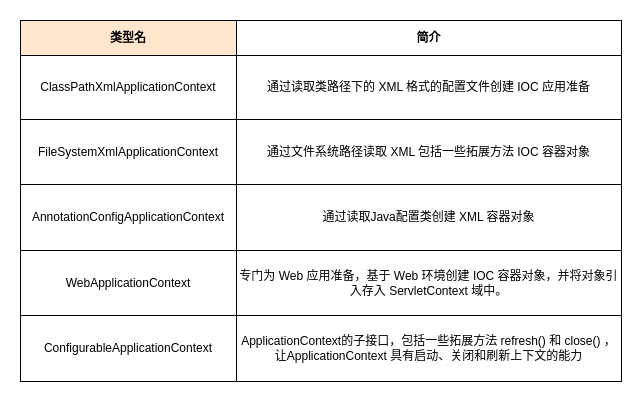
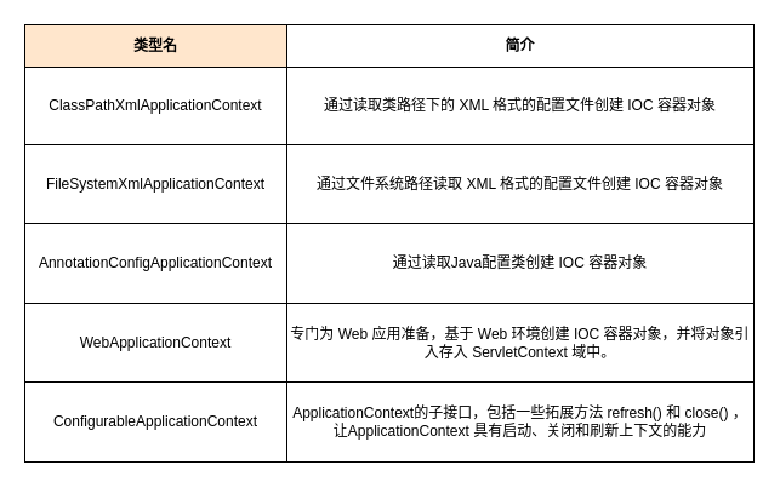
- <mxCell id="8" value="通过读取类路径下的 XML 格式的配置文件创建 IOC 应用准备" style="connectable=0;recursiveResize=0;strokeColor=inherit;fillColor=none;align=center;whiteSpace=wrap;html=1;" vertex="1" parent="6"><mxGeometry x="216" width="385" height="64" as="geometry"><mxRectangle width="385" height="64" as="alternateBounds" /></mxGeometry></mxCell>
+ <mxCell id="8" value="通过读取类路径下的 XML 格式的配置文件创建 IOC 容器对象" style="connectable=0;recursiveResize=0;strokeColor=inherit;fillColor=none;align=center;whiteSpace=wrap;html=1;" vertex="1" parent="6"><mxGeometry x="216" width="385" height="64" as="geometry"><mxRectangle width="385" height="64" as="alternateBounds" /></mxGeometry></mxCell>
- <mxCell id="11" value="通过文件系统路径读取 XML 包括一些拓展方法 IOC 容器对象" style="connectable=0;recursiveResize=0;strokeColor=inherit;fillColor=none;align=center;whiteSpace=wrap;html=1;" vertex="1" parent="9"><mxGeometry x="216" width="385" height="65" as="geometry"><mxRectangle width="385" height="65" as="alternateBounds" /></mxGeometry></mxCell>
+ <mxCell id="11" value="通过文件系统路径读取 XML 格式的配置文件创建 IOC 容器对象" style="connectable=0;recursiveResize=0;strokeColor=inherit;fillColor=none;align=center;whiteSpace=wrap;html=1;" vertex="1" parent="9"><mxGeometry x="216" width="385" height="65" as="geometry"><mxRectangle width="385" height="65" as="alternateBounds" /></mxGeometry></mxCell>
- <mxCell id="14" value="通过读取Java配置类创建 XML 容器对象" style="connectable=0;recursiveResize=0;strokeColor=inherit;fillColor=none;align=center;whiteSpace=wrap;html=1;" vertex="1" parent="12"><mxGeometry x="216" width="385" height="66" as="geometry"><mxRectangle width="385" height="66" as="alternateBounds" /></mxGeometry></mxCell>
+ <mxCell id="14" value="通过读取Java配置类创建 IOC 容器对象" style="connectable=0;recursiveResize=0;strokeColor=inherit;fillColor=none;align=center;whiteSpace=wrap;html=1;" vertex="1" parent="12"><mxGeometry x="216" width="385" height="66" as="geometry"><mxRectangle width="385" height="66" as="alternateBounds" /></mxGeometry></mxCell>
